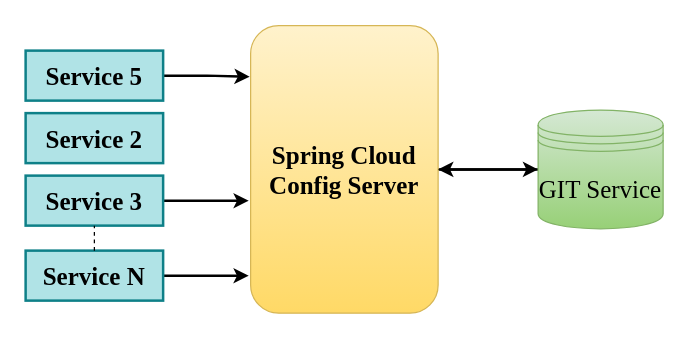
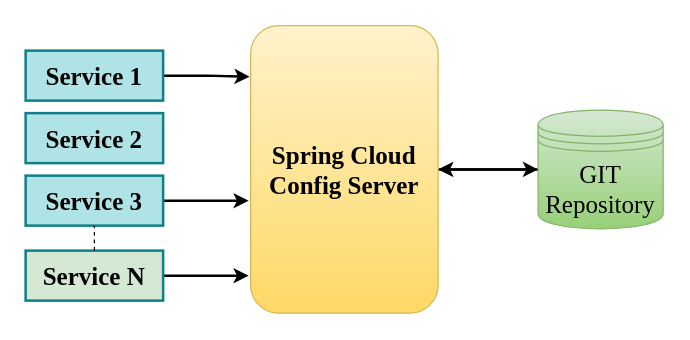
- <mxCell id="3" value="Service 5" style="rounded=0;whiteSpace=wrap;html=1;fontSize=20;fontStyle=1;fontFamily=Times New Roman;fillColor=#b0e3e6;strokeColor=#0e8088;strokeWidth=2;" vertex="1" parent="1"><mxGeometry x="20" y="40" width="110" height="40" as="geometry" /></mxCell>
+ <mxCell id="3" value="Service 1" style="rounded=0;whiteSpace=wrap;html=1;fontSize=20;fontStyle=1;fontFamily=Times New Roman;fillColor=#b0e3e6;strokeColor=#0e8088;strokeWidth=2;" vertex="1" parent="1"><mxGeometry x="20" y="40" width="110" height="40" as="geometry" /></mxCell>
- <mxCell id="12" value="GIT Service" style="shape=datastore;whiteSpace=wrap;html=1;fontFamily=Times New Roman;fontSize=20;fillColor=#d5e8d4;strokeColor=#82b366;gradientColor=#97d077;" vertex="1" parent="1"><mxGeometry x="430" y="87.5" width="100" height="95" as="geometry" /></mxCell>
+ <mxCell id="12" value="GIT Repository" style="shape=datastore;whiteSpace=wrap;html=1;fontFamily=Times New Roman;fontSize=20;fillColor=#d5e8d4;strokeColor=#82b366;gradientColor=#97d077;" vertex="1" parent="1"><mxGeometry x="430" y="87.5" width="100" height="95" as="geometry" /></mxCell>
- <mxCell id="8" value="Service N" style="rounded=0;whiteSpace=wrap;html=1;fontSize=20;fontStyle=1;fontFamily=Times New Roman;fillColor=#b0e3e6;strokeColor=#0e8088;strokeWidth=2;" vertex="1" parent="1"><mxGeometry x="20" y="200" width="110" height="40" as="geometry" /></mxCell>
+ <mxCell id="8" value="Service N" style="rounded=0;whiteSpace=wrap;html=1;fontSize=20;fontStyle=1;fontFamily=Times New Roman;fillColor=#d5e8d4;strokeColor=#0e8088;strokeWidth=2;" vertex="1" parent="1"><mxGeometry x="20" y="200" width="110" height="40" as="geometry" /></mxCell>
